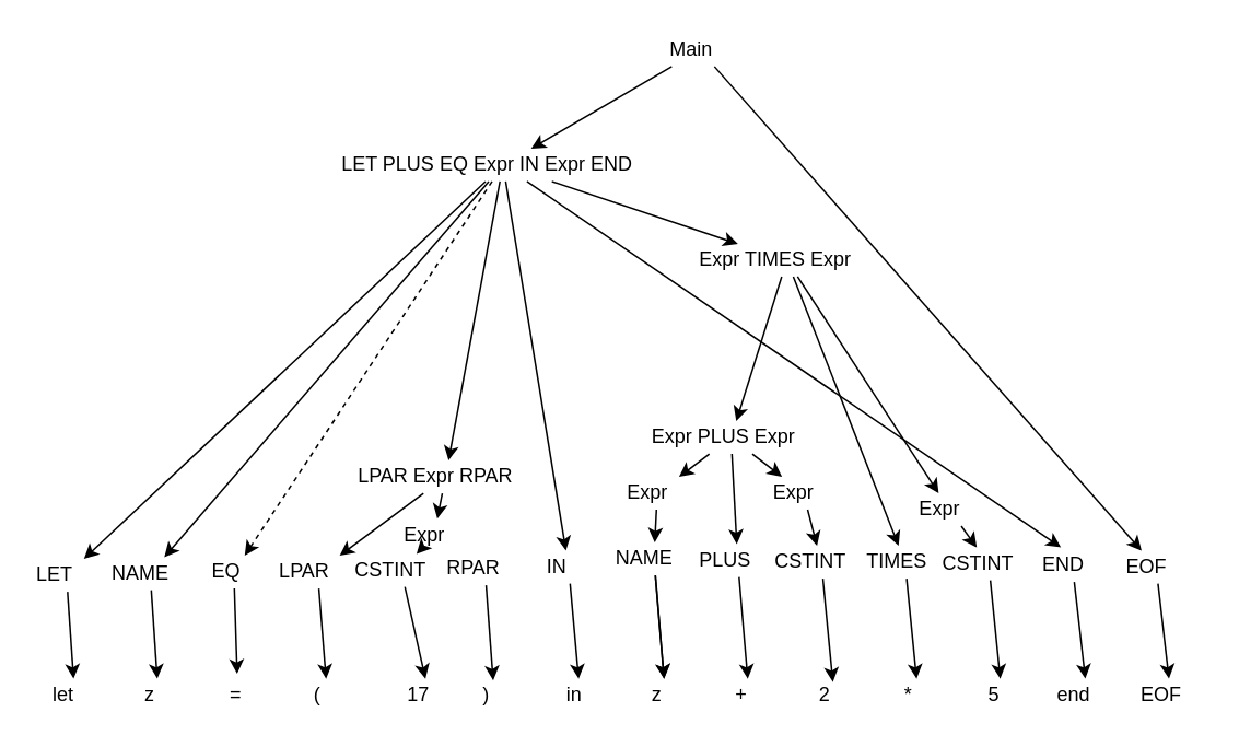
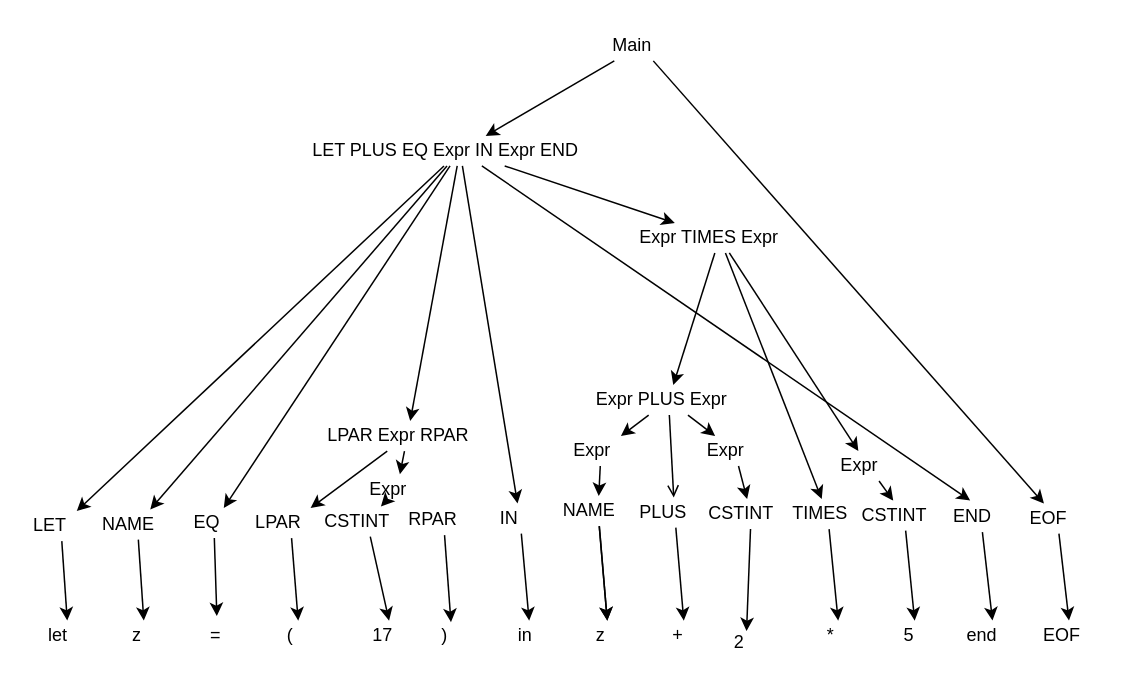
- <mxCell id="47" style="edgeStyle=none;rounded=0;orthogonalLoop=1;jettySize=auto;html=1;dashed=1;" edge="1" parent="1" source="52" target="35"><mxGeometry relative="1" as="geometry" /></mxCell>
+ <mxCell id="47" style="edgeStyle=none;rounded=0;orthogonalLoop=1;jettySize=auto;html=1;" edge="1" parent="1" source="52" target="35"><mxGeometry relative="1" as="geometry" /></mxCell>
- <mxCell id="64" style="edgeStyle=none;rounded=0;orthogonalLoop=1;jettySize=auto;html=1;" edge="1" parent="1" source="65" target="11"><mxGeometry relative="1" as="geometry" /></mxCell>
+ <mxCell id="64" style="edgeStyle=none;rounded=0;orthogonalLoop=1;jettySize=auto;html=1;endArrow=open;" edge="1" parent="1" source="65" target="11"><mxGeometry relative="1" as="geometry" /></mxCell>
- <mxCell id="4" value="2" style="text;html=1;resizable=0;points=[];autosize=1;align=left;verticalAlign=top;spacingTop=-4;" vertex="1" parent="1"><mxGeometry x="497" y="413" width="20" height="20" as="geometry" /></mxCell>
+ <mxCell id="4" value="2" style="text;html=1;resizable=0;points=[];autosize=1;align=left;verticalAlign=top;spacingTop=-4;" vertex="1" parent="1"><mxGeometry x="487" y="418" width="20" height="20" as="geometry" /></mxCell>
